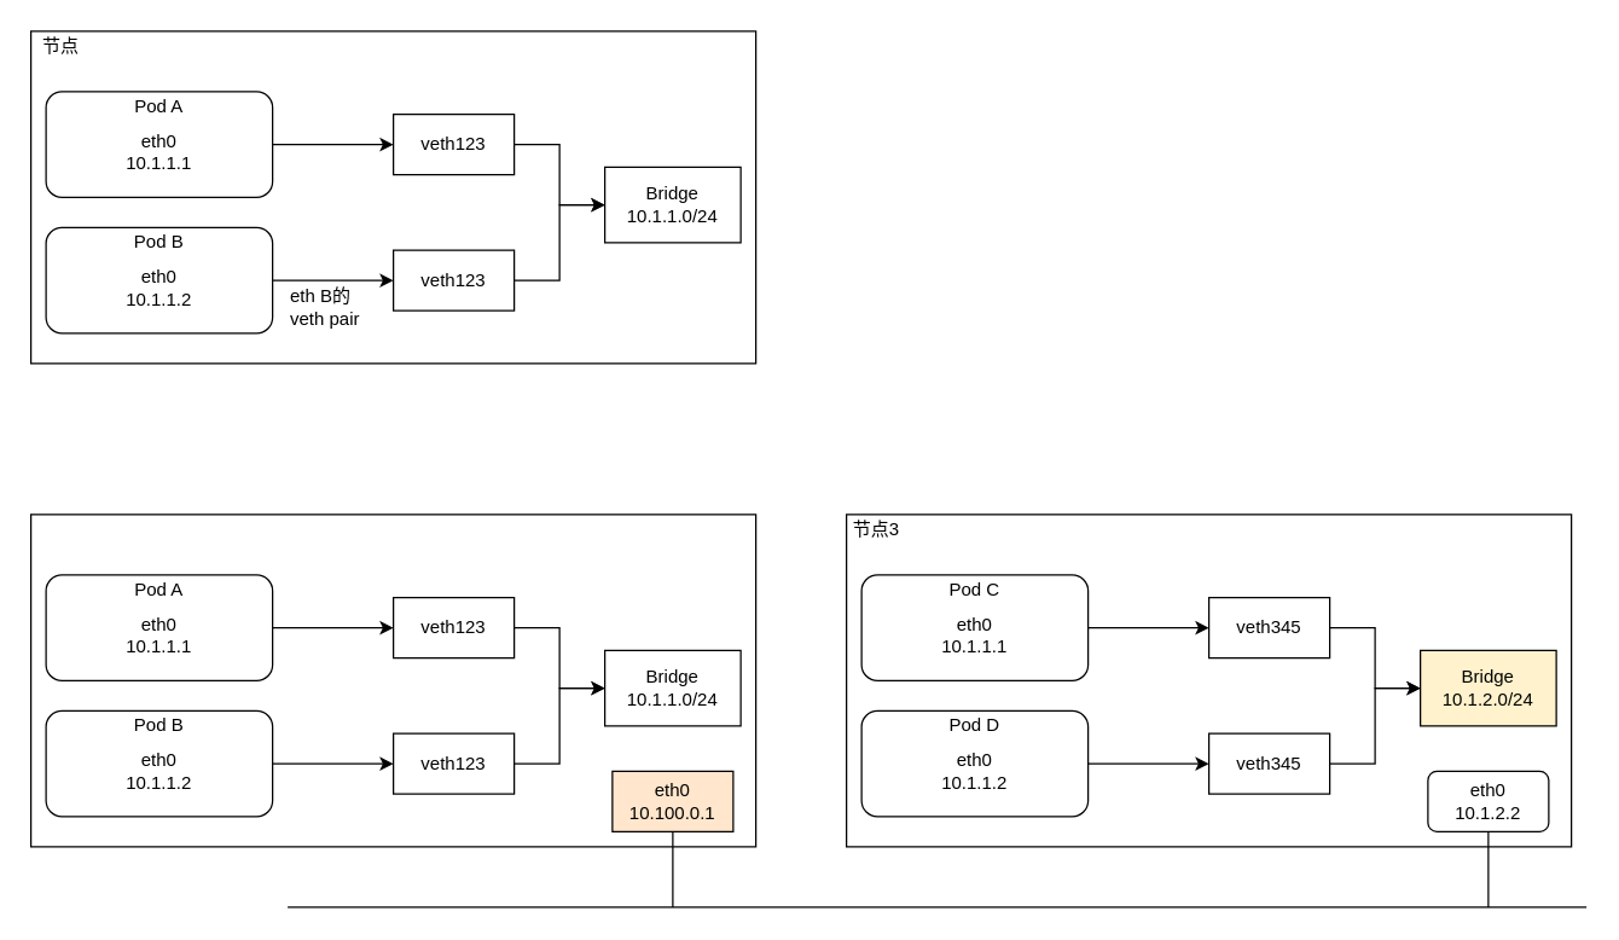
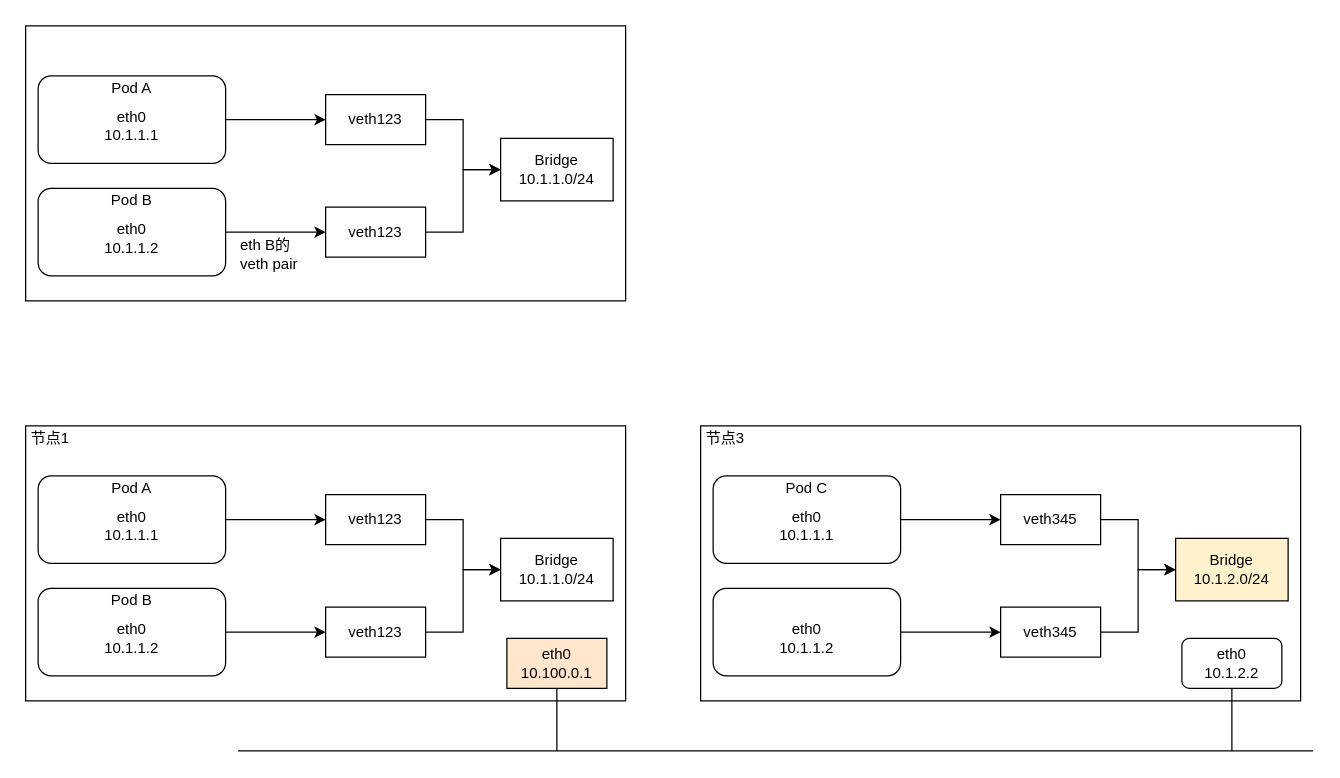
- <mxCell id="17" value="节点" style="text;html=1;strokeColor=none;fillColor=none;align=center;verticalAlign=middle;whiteSpace=wrap;rounded=0;" vertex="1" parent="1"><mxGeometry x="20" y="20" width="40" height="20" as="geometry" /></mxCell>
+ <mxCell id="32" value="节点1" style="text;html=1;strokeColor=none;fillColor=none;align=center;verticalAlign=middle;whiteSpace=wrap;rounded=0;" vertex="1" parent="1"><mxGeometry x="20" y="340" width="40" height="20" as="geometry" /></mxCell>
- <mxCell id="40" value="Pod D" style="text;html=1;strokeColor=none;fillColor=none;align=center;verticalAlign=middle;whiteSpace=wrap;rounded=0;" vertex="1" parent="1"><mxGeometry x="625" y="470" width="40" height="20" as="geometry" /></mxCell>
